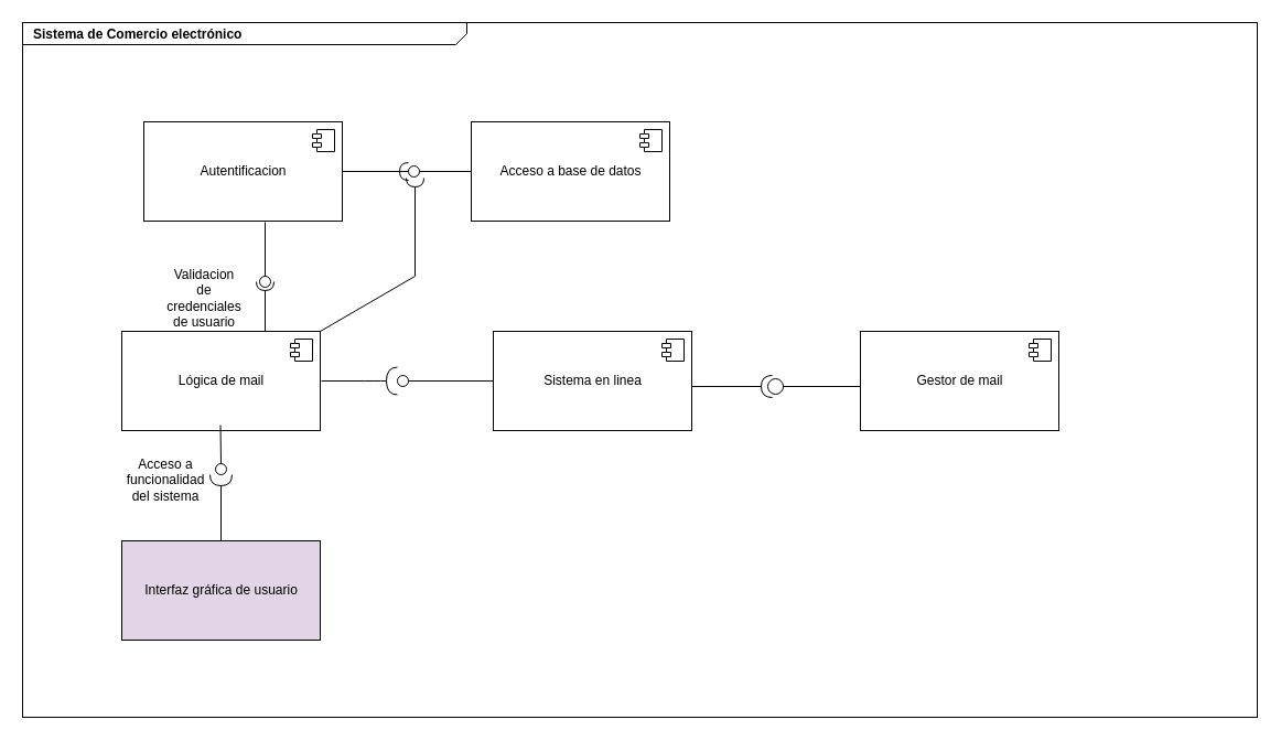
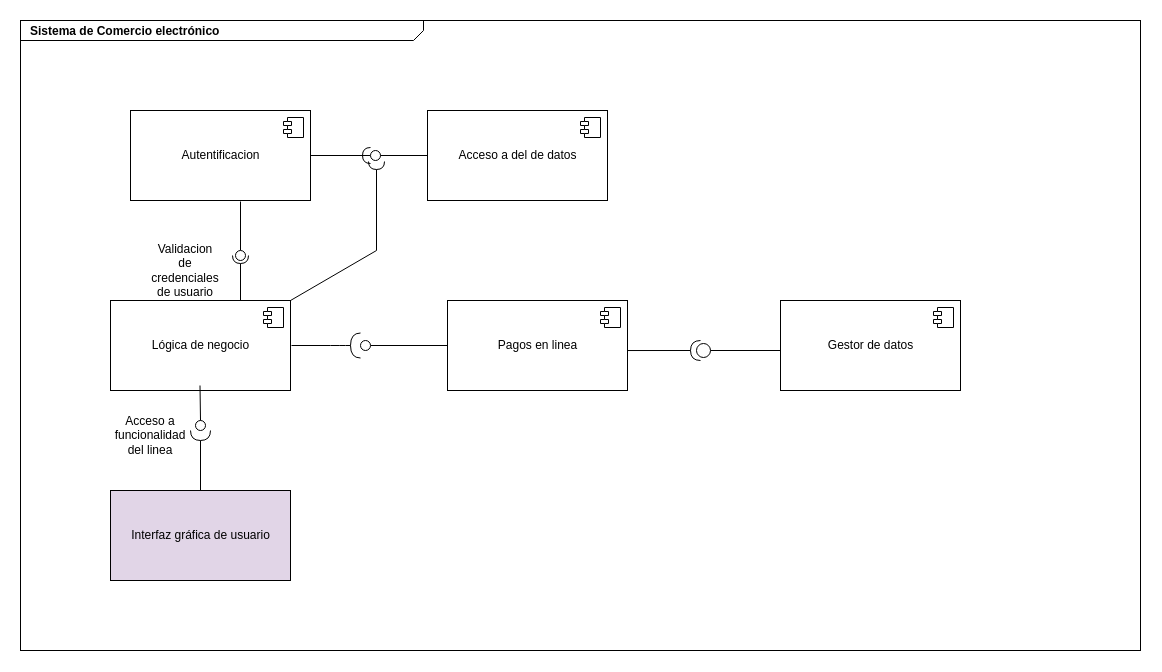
- <mxCell id="4" value="Acceso a base de datos" style="html=1;dropTarget=0;" vertex="1" parent="1"><mxGeometry x="427" y="110" width="180" height="90" as="geometry" /></mxCell>
+ <mxCell id="4" value="Acceso a del de datos" style="html=1;dropTarget=0;" vertex="1" parent="1"><mxGeometry x="427" y="110" width="180" height="90" as="geometry" /></mxCell>
- <mxCell id="10" value="Lógica de mail&lt;br&gt;" style="html=1;dropTarget=0;" vertex="1" parent="1"><mxGeometry x="110" y="300" width="180" height="90" as="geometry" /></mxCell>
+ <mxCell id="10" value="Lógica de negocio&lt;br&gt;" style="html=1;dropTarget=0;" vertex="1" parent="1"><mxGeometry x="110" y="300" width="180" height="90" as="geometry" /></mxCell>
- <mxCell id="12" value="Sistema en linea" style="html=1;dropTarget=0;" vertex="1" parent="1"><mxGeometry x="447" y="300" width="180" height="90" as="geometry" /></mxCell>
+ <mxCell id="12" value="Pagos en linea" style="html=1;dropTarget=0;" vertex="1" parent="1"><mxGeometry x="447" y="300" width="180" height="90" as="geometry" /></mxCell>
- <mxCell id="6" value="Gestor de mail" style="html=1;dropTarget=0;" vertex="1" parent="1"><mxGeometry x="780" y="300" width="180" height="90" as="geometry" /></mxCell>
+ <mxCell id="6" value="Gestor de datos" style="html=1;dropTarget=0;" vertex="1" parent="1"><mxGeometry x="780" y="300" width="180" height="90" as="geometry" /></mxCell>
- <mxCell id="33" value="Acceso a funcionalidad del sistema" style="text;html=1;strokeColor=none;fillColor=none;align=center;verticalAlign=middle;whiteSpace=wrap;rounded=0;" vertex="1" parent="1"><mxGeometry x="130" y="425" width="40" height="20" as="geometry" /></mxCell>
+ <mxCell id="33" value="Acceso a funcionalidad del linea" style="text;html=1;strokeColor=none;fillColor=none;align=center;verticalAlign=middle;whiteSpace=wrap;rounded=0;" vertex="1" parent="1"><mxGeometry x="130" y="425" width="40" height="20" as="geometry" /></mxCell>
